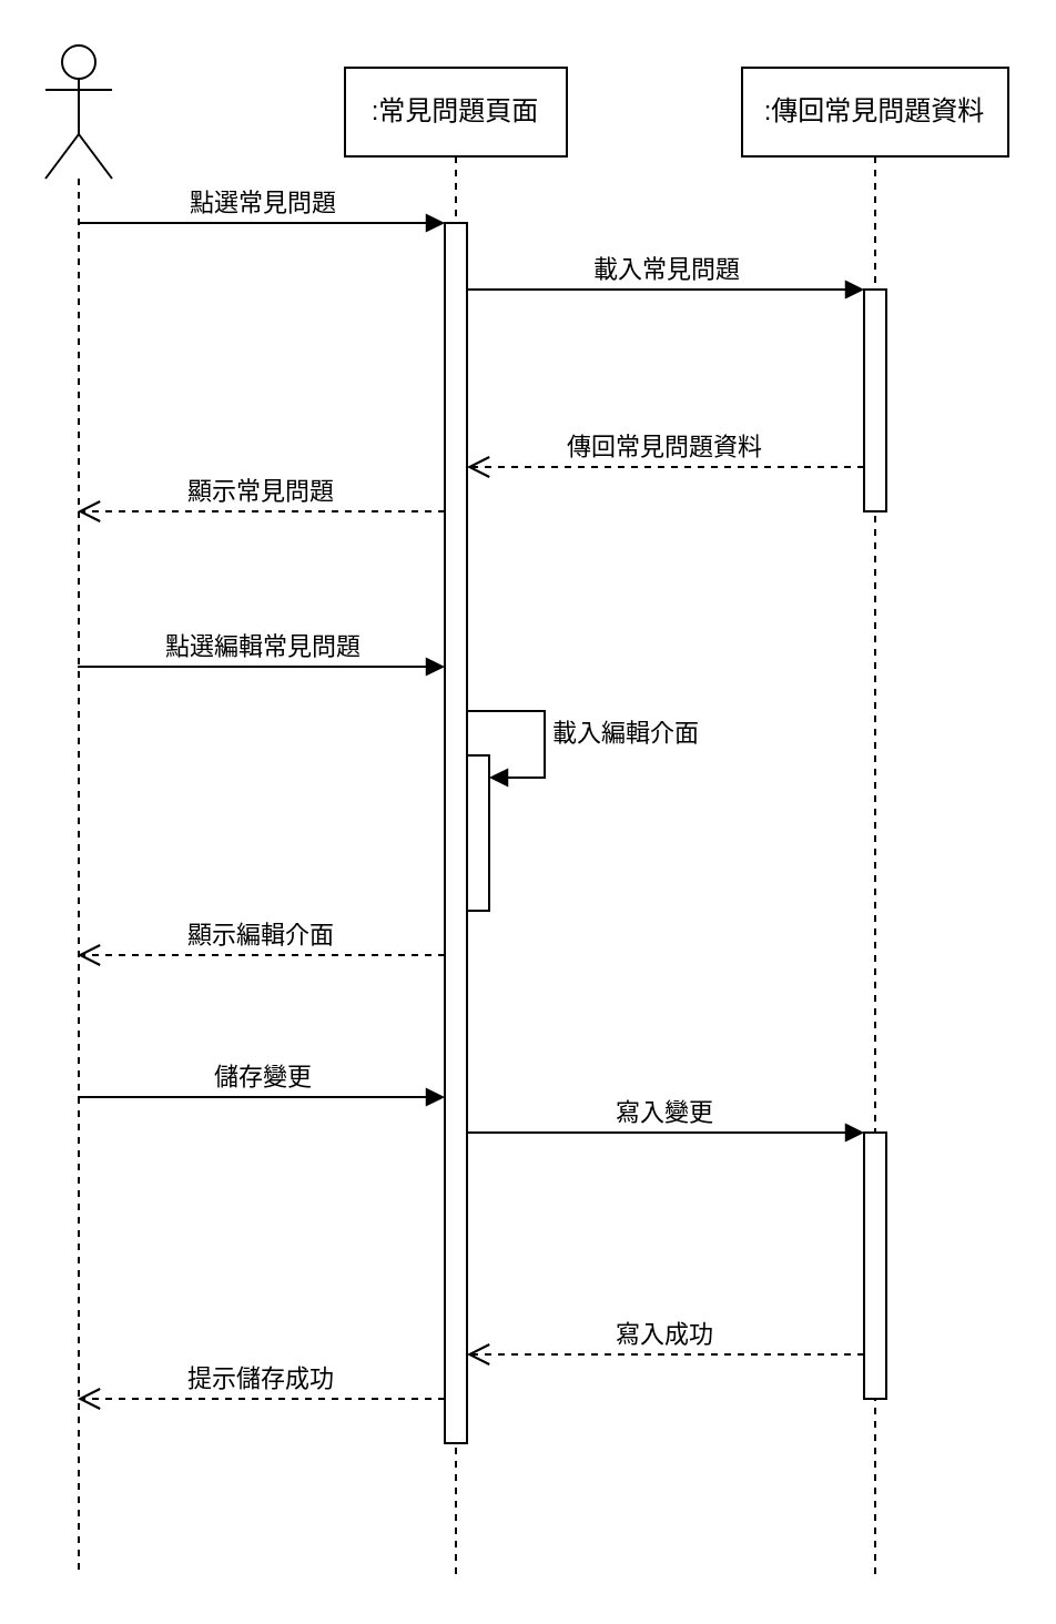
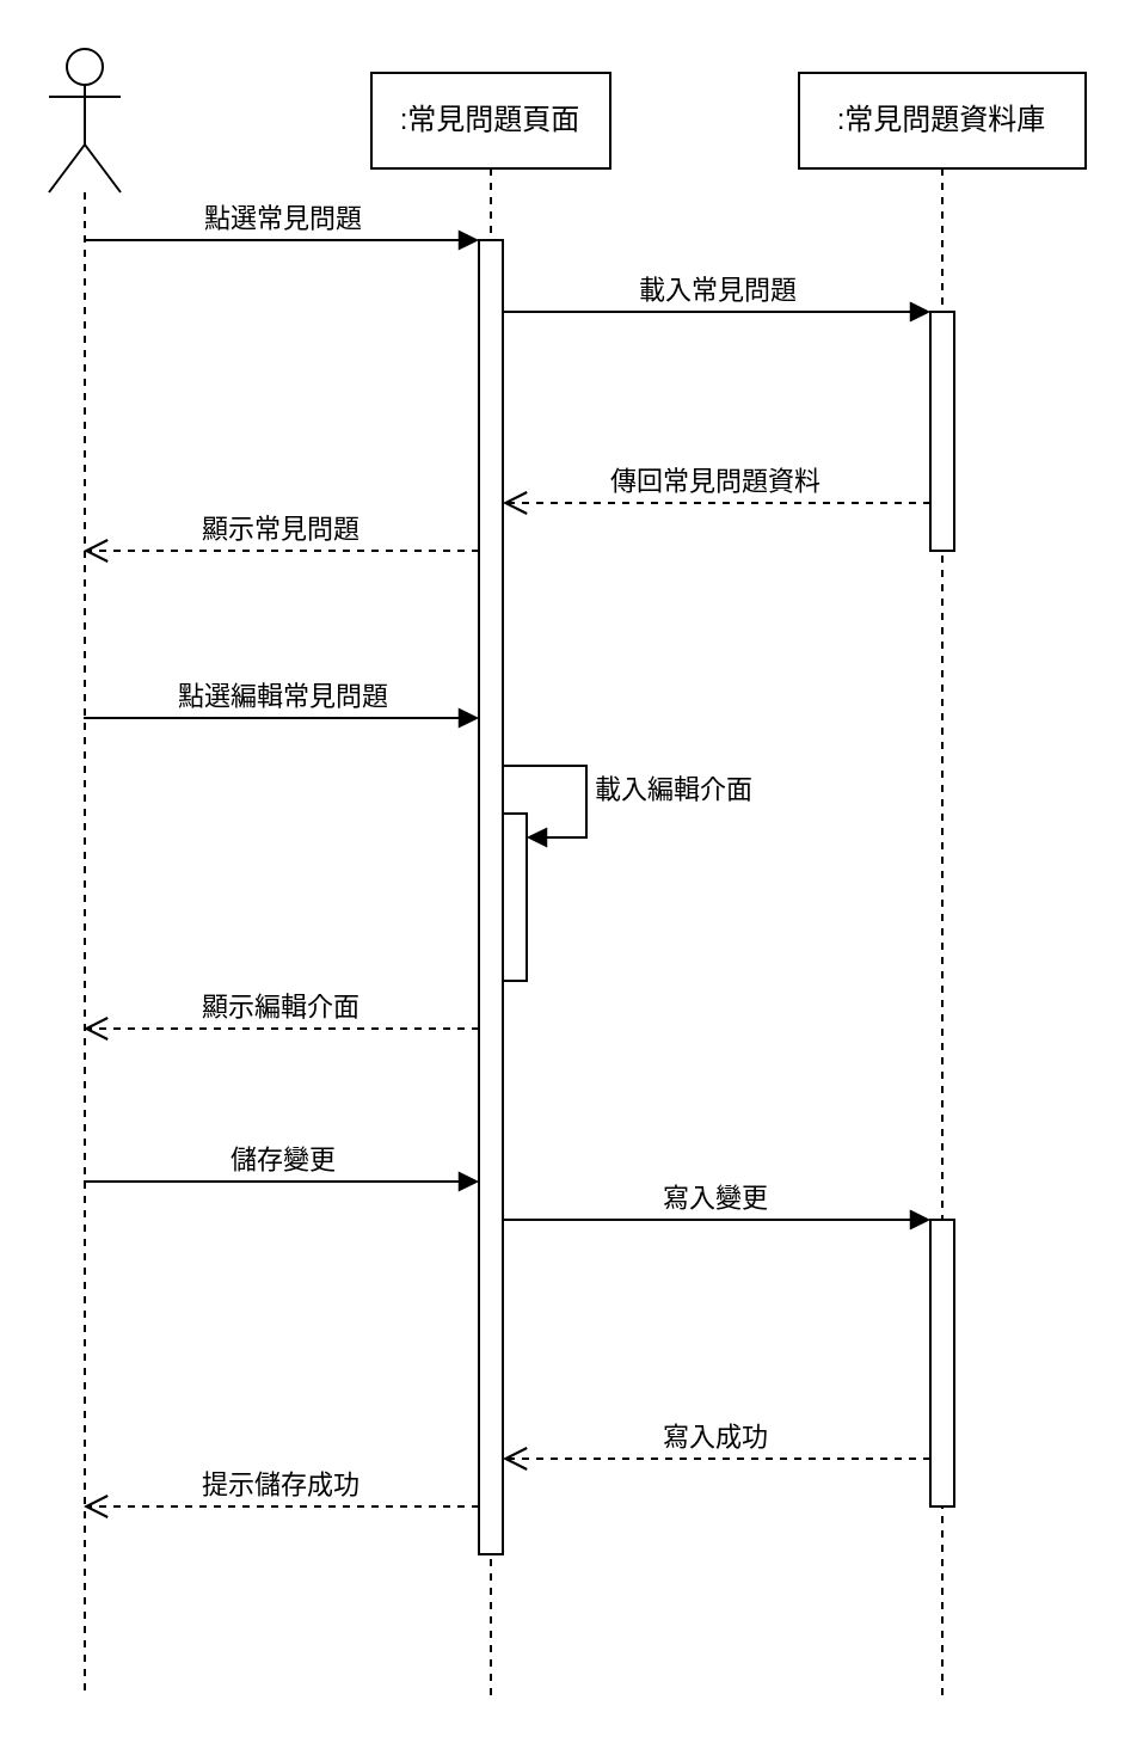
- <mxCell id="8" value=":傳回常見問題資料" style="shape=umlLifeline;perimeter=lifelinePerimeter;whiteSpace=wrap;html=1;container=0;dropTarget=0;collapsible=0;recursiveResize=0;outlineConnect=0;portConstraint=eastwest;newEdgeStyle={&quot;edgeStyle&quot;:&quot;elbowEdgeStyle&quot;,&quot;elbow&quot;:&quot;vertical&quot;,&quot;curved&quot;:0,&quot;rounded&quot;:0};" parent="1" vertex="1"><mxGeometry x="334" y="30" width="120" height="680" as="geometry" /></mxCell>
+ <mxCell id="8" value=":常見問題資料庫" style="shape=umlLifeline;perimeter=lifelinePerimeter;whiteSpace=wrap;html=1;container=0;dropTarget=0;collapsible=0;recursiveResize=0;outlineConnect=0;portConstraint=eastwest;newEdgeStyle={&quot;edgeStyle&quot;:&quot;elbowEdgeStyle&quot;,&quot;elbow&quot;:&quot;vertical&quot;,&quot;curved&quot;:0,&quot;rounded&quot;:0};" parent="1" vertex="1"><mxGeometry x="334" y="30" width="120" height="680" as="geometry" /></mxCell>
